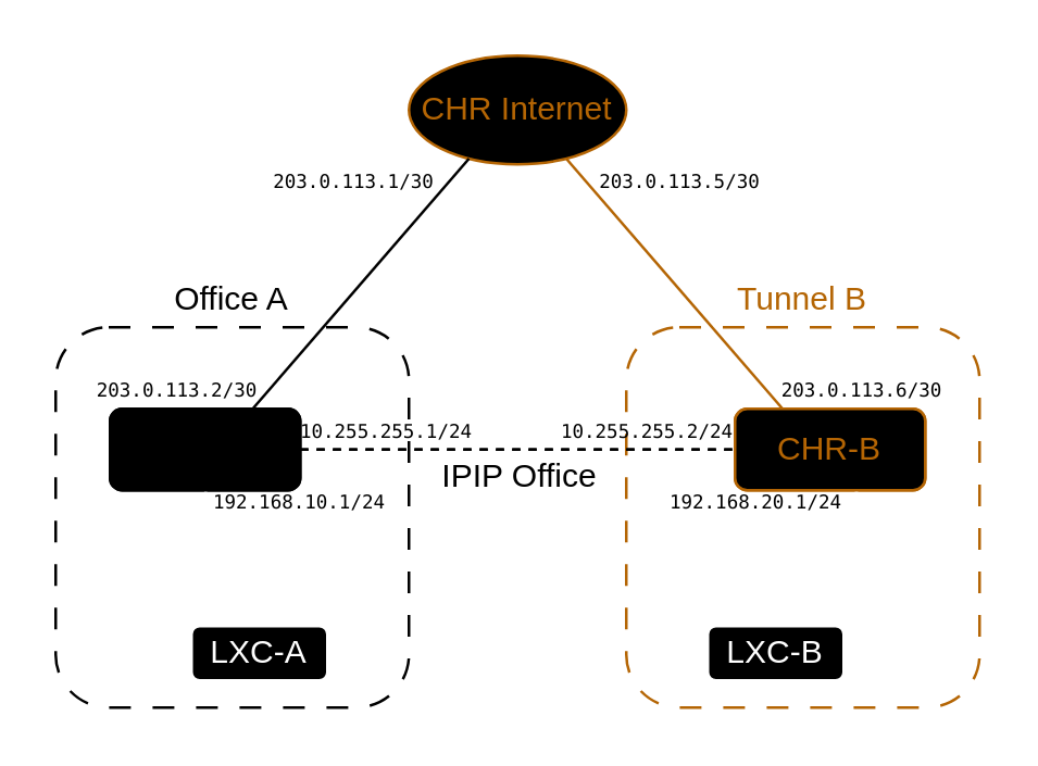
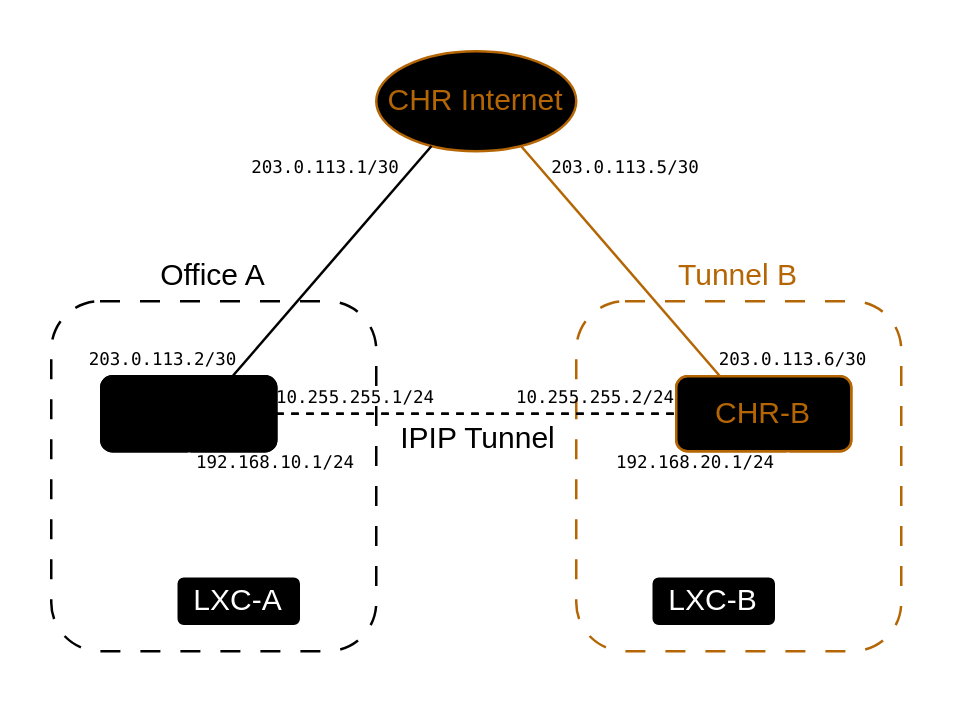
- <mxCell id="25" value="IPIP Office" style="text;html=1;align=center;verticalAlign=middle;whiteSpace=wrap;rounded=0;" parent="1" vertex="1"><mxGeometry x="156" y="170" width="70" height="10" as="geometry" /></mxCell>
+ <mxCell id="25" value="IPIP Tunnel" style="text;html=1;align=center;verticalAlign=middle;whiteSpace=wrap;rounded=0;" parent="1" vertex="1"><mxGeometry x="156" y="170" width="70" height="10" as="geometry" /></mxCell>
